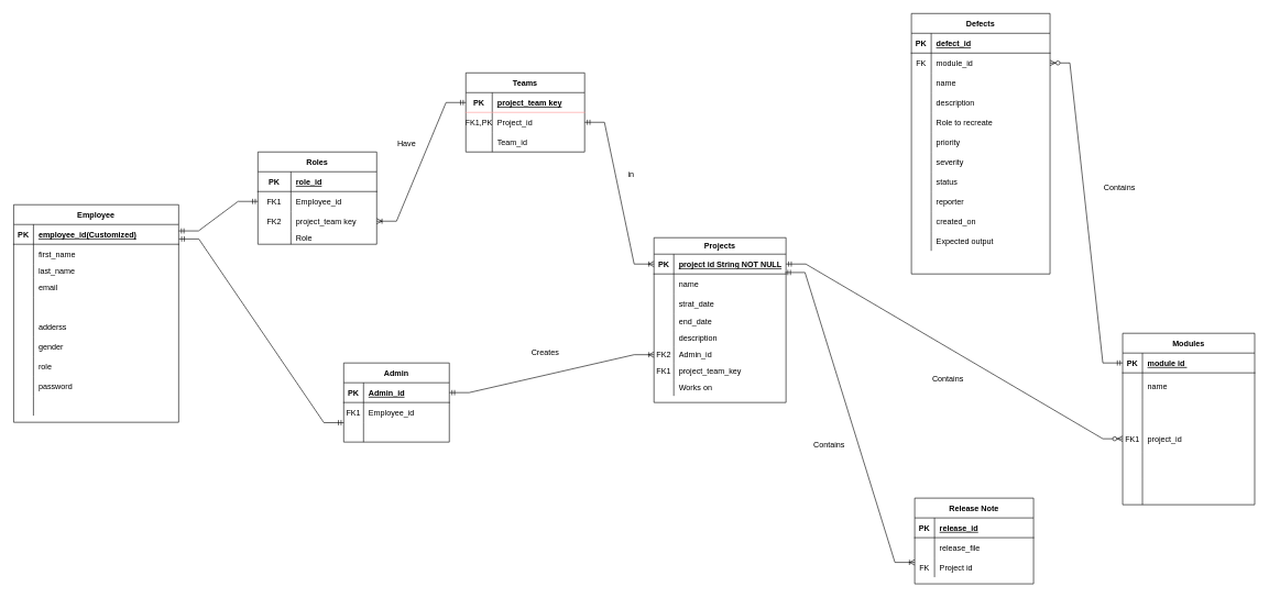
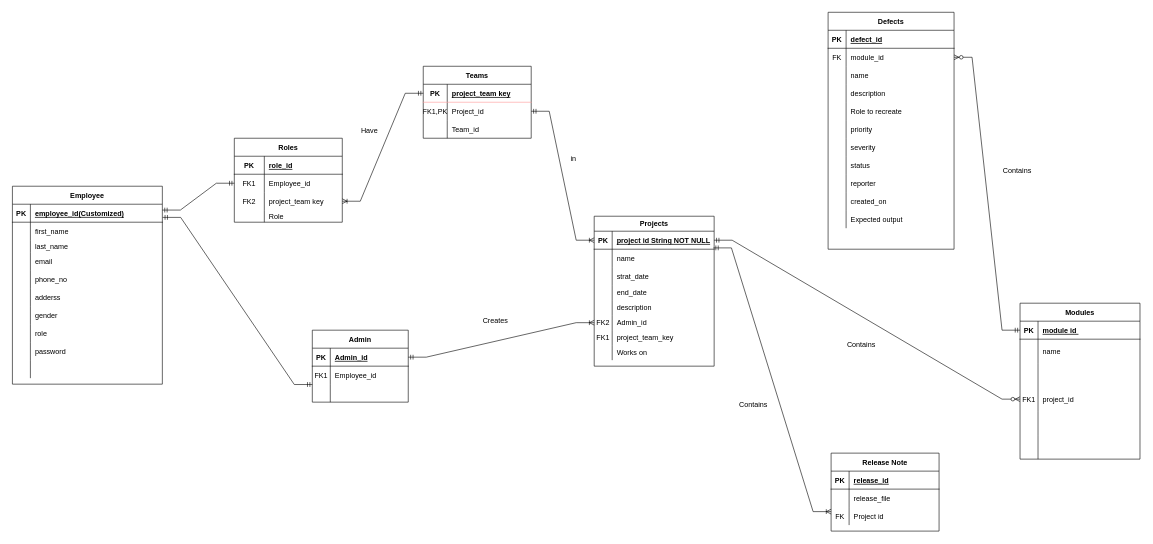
+ <mxCell id="60" value="phone_no" style="shape=partialRectangle;overflow=hidden;connectable=0;fillColor=none;top=0;left=0;bottom=0;right=0;align=left;spacingLeft=6;" parent="58" vertex="1"><mxGeometry x="30" width="220" height="30" as="geometry"><mxRectangle width="220" height="30" as="alternateBounds" /></mxGeometry></mxCell>
